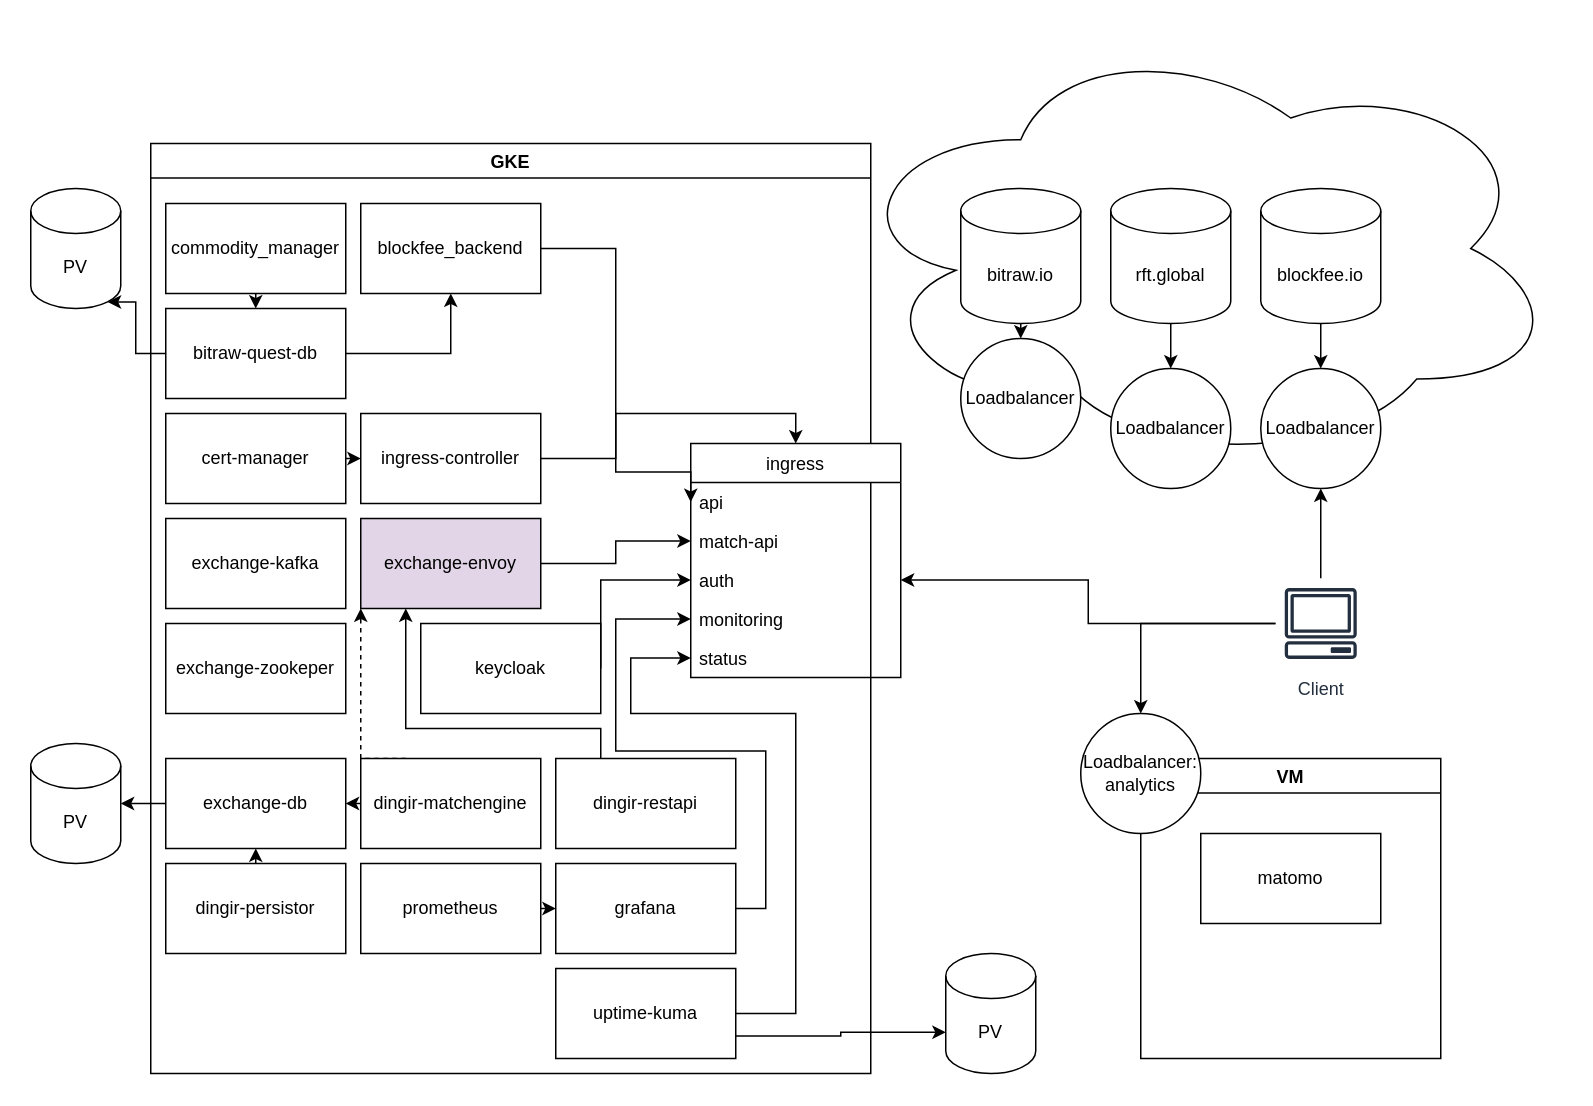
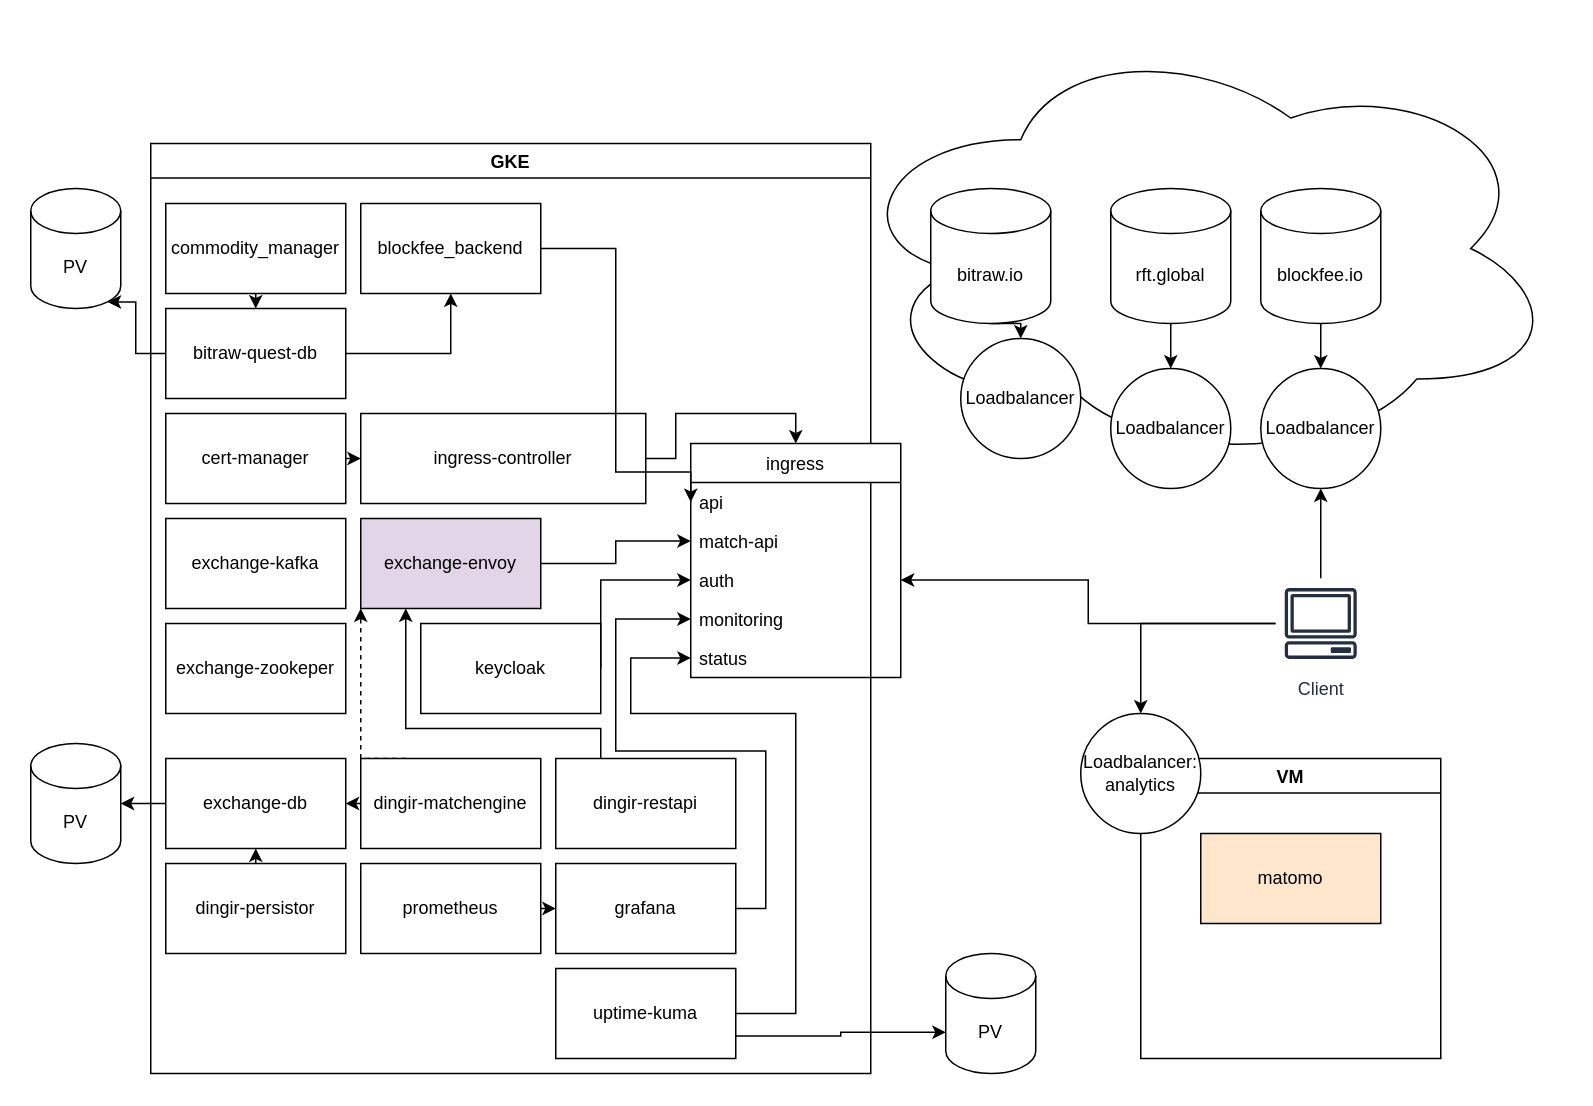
- <mxCell id="43" value="bitraw.io" style="shape=cylinder3;whiteSpace=wrap;html=1;boundedLbl=1;backgroundOutline=1;size=15;" parent="1" vertex="1"><mxGeometry x="640" y="125" width="80" height="90" as="geometry" /></mxCell>
+ <mxCell id="43" value="bitraw.io" style="shape=cylinder3;whiteSpace=wrap;html=1;boundedLbl=1;backgroundOutline=1;size=15;" parent="1" vertex="1"><mxGeometry x="620" y="125" width="80" height="90" as="geometry" /></mxCell>
- <mxCell id="14" value="ingress-controller" style="rounded=0;whiteSpace=wrap;html=1;" parent="3" vertex="1"><mxGeometry x="140" y="180" width="120" height="60" as="geometry" /></mxCell>
+ <mxCell id="14" value="ingress-controller" style="rounded=0;whiteSpace=wrap;html=1;" parent="3" vertex="1"><mxGeometry x="140" y="180" width="190" height="60" as="geometry" /></mxCell>
- <mxCell id="51" value="matomo" style="rounded=0;whiteSpace=wrap;html=1;" parent="50" vertex="1"><mxGeometry x="40" y="50" width="120" height="60" as="geometry" /></mxCell>
+ <mxCell id="51" value="matomo" style="rounded=0;whiteSpace=wrap;html=1;fillColor=#ffe6cc;" parent="50" vertex="1"><mxGeometry x="40" y="50" width="120" height="60" as="geometry" /></mxCell>
